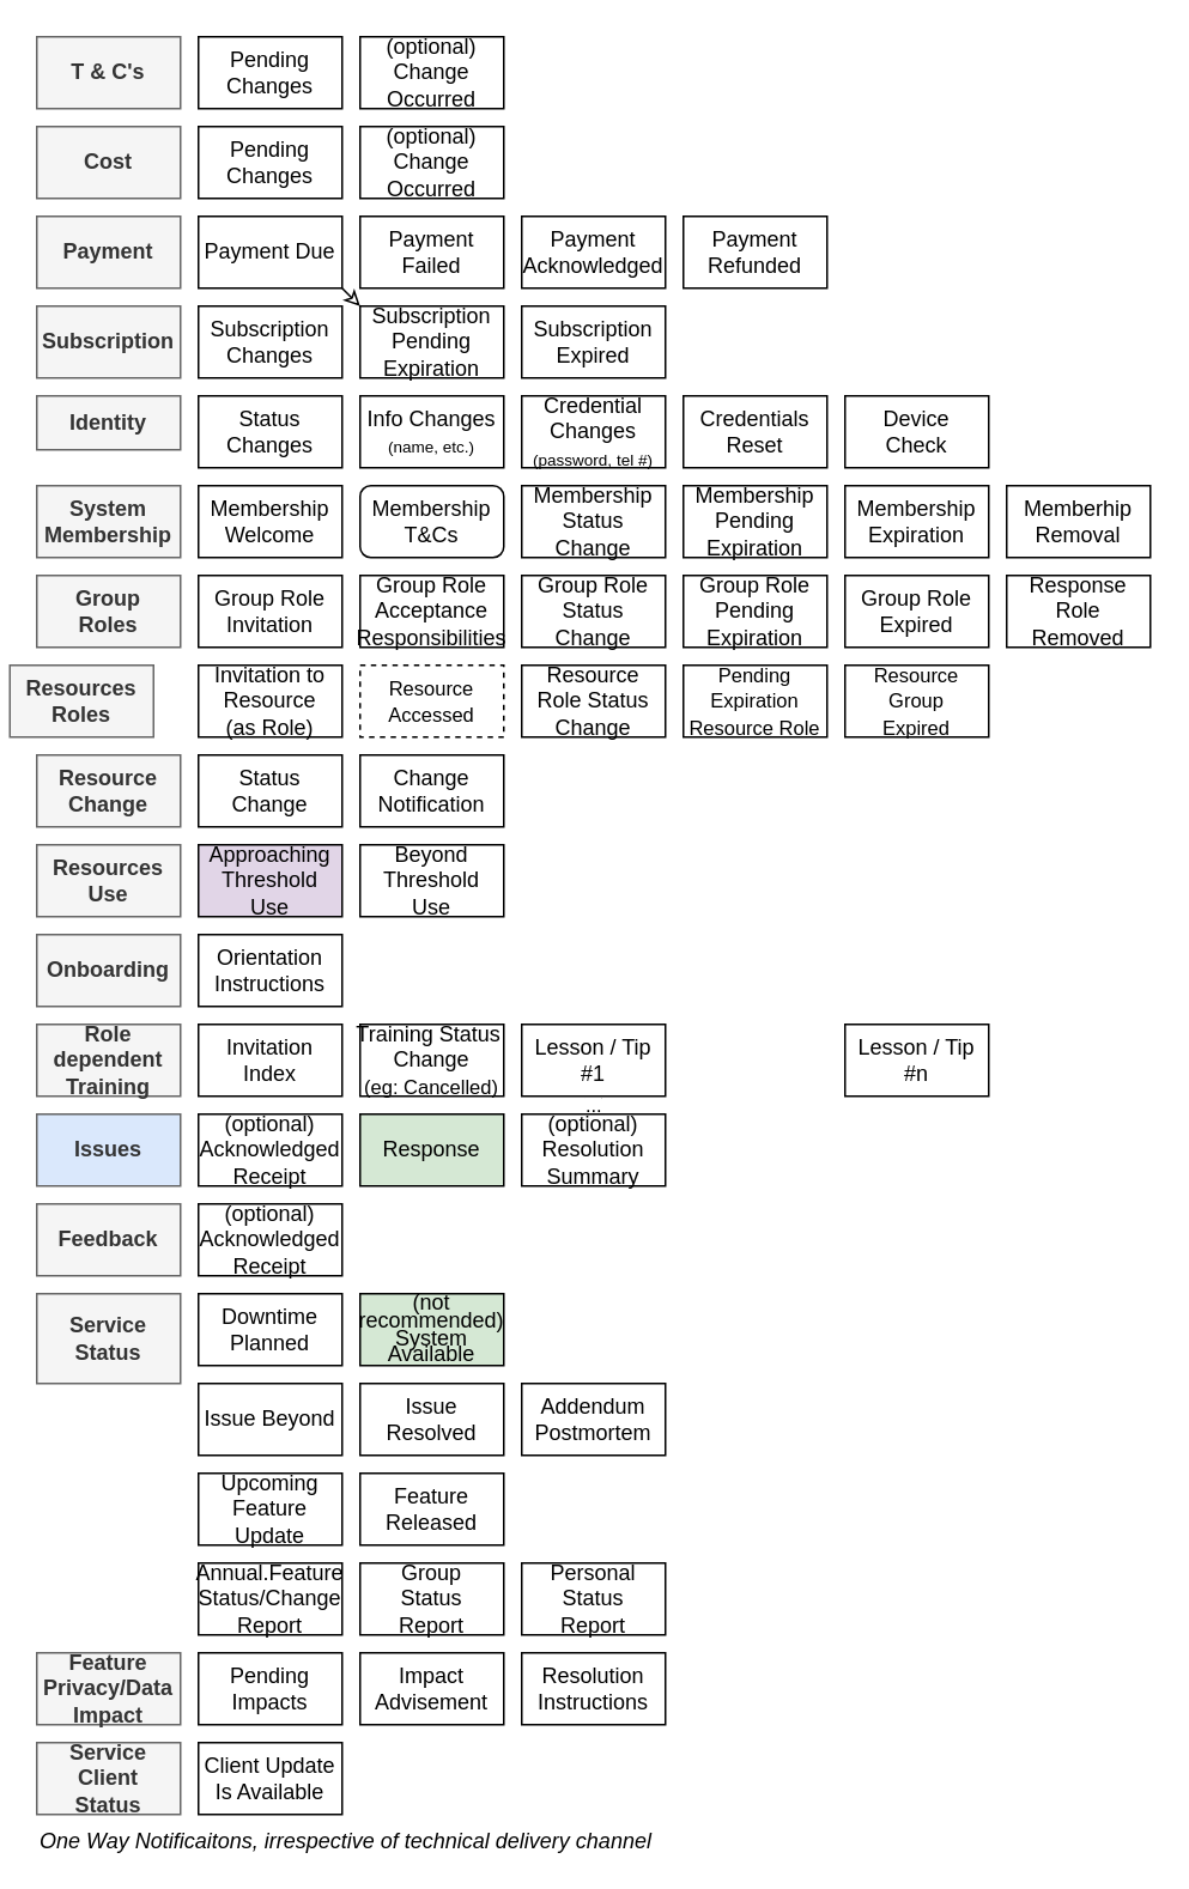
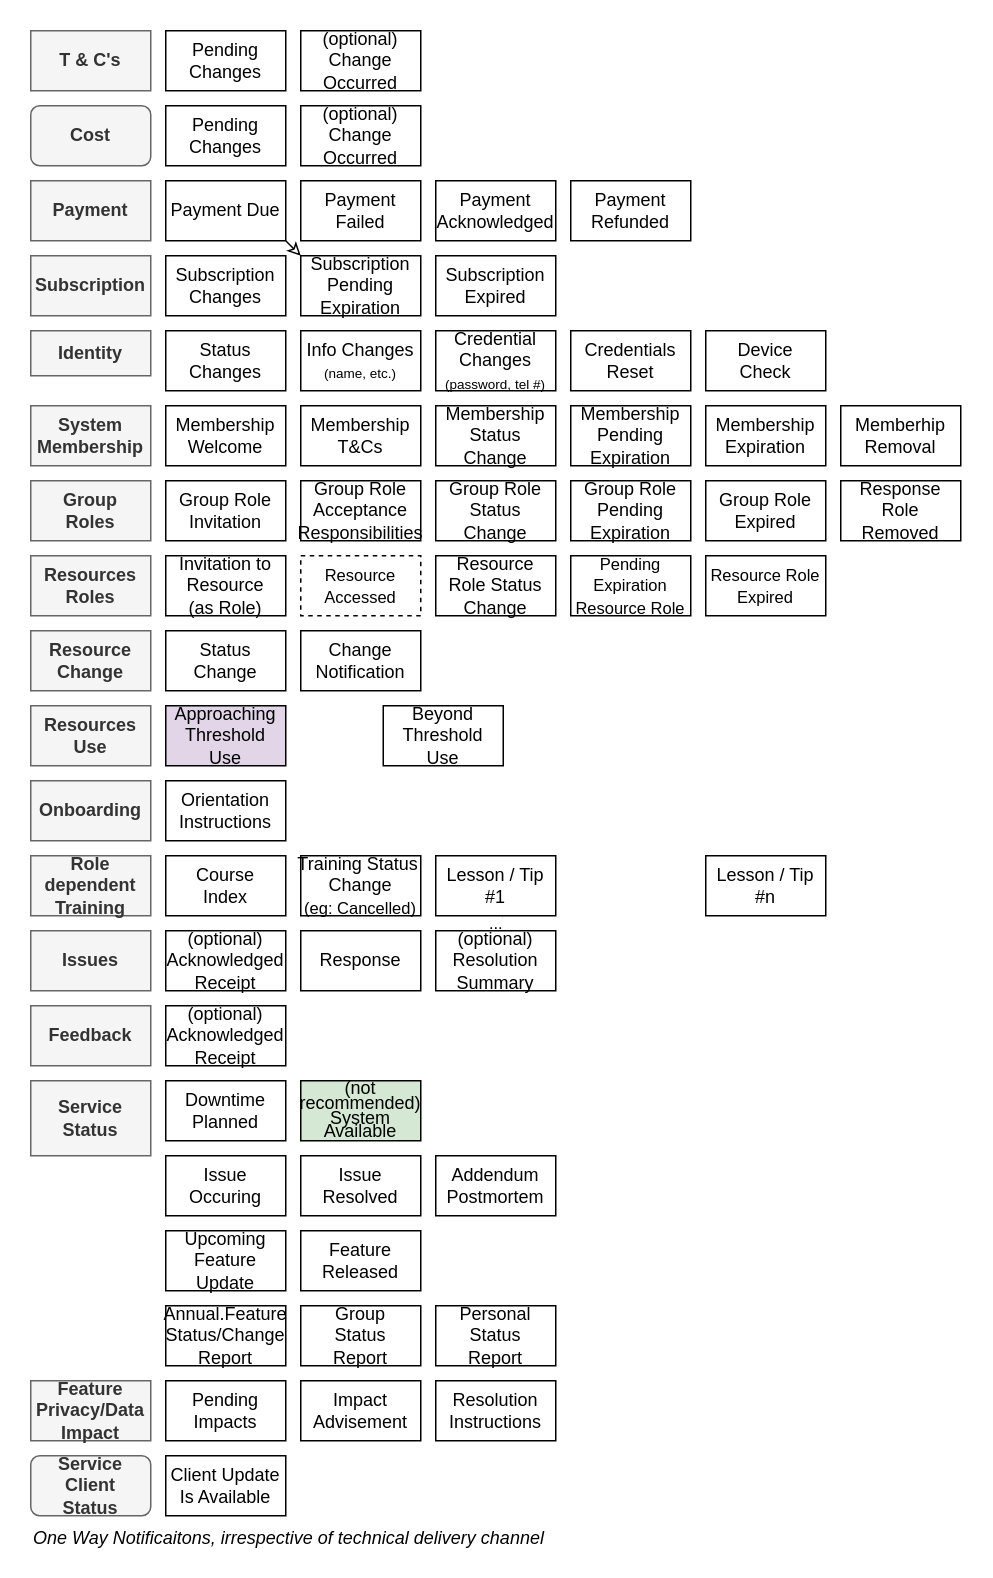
- <mxCell id="27" value="Cost" style="rounded=0;whiteSpace=wrap;html=1;fillColor=#f5f5f5;fontColor=#333333;strokeColor=#666666;fontStyle=1" vertex="1" parent="1"><mxGeometry x="20" y="70" width="80" height="40" as="geometry" /></mxCell>
+ <mxCell id="27" value="Cost" style="whiteSpace=wrap;html=1;fillColor=#f5f5f5;fontColor=#333333;strokeColor=#666666;fontStyle=1;rounded=1;" vertex="1" parent="1"><mxGeometry x="20" y="70" width="80" height="40" as="geometry" /></mxCell>
- <mxCell id="52" value="Membership&lt;br&gt;T&amp;amp;Cs" style="whiteSpace=wrap;html=1;rounded=1;" vertex="1" parent="1"><mxGeometry x="200" y="270" width="80" height="40" as="geometry" /></mxCell>
+ <mxCell id="52" value="Membership&lt;br&gt;T&amp;amp;Cs" style="rounded=0;whiteSpace=wrap;html=1;" vertex="1" parent="1"><mxGeometry x="200" y="270" width="80" height="40" as="geometry" /></mxCell>
- <mxCell id="43" value="Resources&lt;br&gt;Roles" style="rounded=0;whiteSpace=wrap;html=1;fillColor=#f5f5f5;fontColor=#333333;strokeColor=#666666;fontStyle=1" vertex="1" parent="1"><mxGeometry x="5" y="370" width="80" height="40" as="geometry" /></mxCell>
+ <mxCell id="43" value="Resources&lt;br&gt;Roles" style="rounded=0;whiteSpace=wrap;html=1;fillColor=#f5f5f5;fontColor=#333333;strokeColor=#666666;fontStyle=1" vertex="1" parent="1"><mxGeometry x="20" y="370" width="80" height="40" as="geometry" /></mxCell>
- <mxCell id="46" value="&lt;font style=&quot;font-size: 11px&quot;&gt;Resource Group&lt;br&gt;Expired&lt;br&gt;&lt;/font&gt;" style="rounded=0;whiteSpace=wrap;html=1;" vertex="1" parent="1"><mxGeometry x="470" y="370" width="80" height="40" as="geometry" /></mxCell>
+ <mxCell id="46" value="&lt;font style=&quot;font-size: 11px&quot;&gt;Resource Role&lt;br&gt;Expired&lt;br&gt;&lt;/font&gt;" style="rounded=0;whiteSpace=wrap;html=1;" vertex="1" parent="1"><mxGeometry x="470" y="370" width="80" height="40" as="geometry" /></mxCell>
- <mxCell id="81" value="Beyond&lt;br&gt;Threshold Use" style="rounded=0;whiteSpace=wrap;html=1;" vertex="1" parent="1"><mxGeometry x="200" y="470" width="80" height="40" as="geometry" /></mxCell>
+ <mxCell id="81" value="Beyond&lt;br&gt;Threshold Use" style="rounded=0;whiteSpace=wrap;html=1;" vertex="1" parent="1"><mxGeometry x="255" y="470" width="80" height="40" as="geometry" /></mxCell>
- <mxCell id="10" value="Invitation&lt;br&gt;Index" style="rounded=0;whiteSpace=wrap;html=1;" vertex="1" parent="1"><mxGeometry x="110" y="570" width="80" height="40" as="geometry" /></mxCell>
+ <mxCell id="10" value="Course&lt;br&gt;Index" style="rounded=0;whiteSpace=wrap;html=1;" vertex="1" parent="1"><mxGeometry x="110" y="570" width="80" height="40" as="geometry" /></mxCell>
- <mxCell id="4" value="Issues" style="rounded=0;whiteSpace=wrap;html=1;fillColor=#dae8fc;fontColor=#333333;strokeColor=#666666;fontStyle=1;" vertex="1" parent="1"><mxGeometry x="20" y="620" width="80" height="40" as="geometry" /></mxCell>
+ <mxCell id="4" value="Issues" style="rounded=0;whiteSpace=wrap;html=1;fillColor=#f5f5f5;fontColor=#333333;strokeColor=#666666;fontStyle=1" vertex="1" parent="1"><mxGeometry x="20" y="620" width="80" height="40" as="geometry" /></mxCell>
- <mxCell id="69" value="Response" style="rounded=0;whiteSpace=wrap;html=1;fillColor=#d5e8d4;" vertex="1" parent="1"><mxGeometry x="200" y="620" width="80" height="40" as="geometry" /></mxCell>
+ <mxCell id="69" value="Response" style="rounded=0;whiteSpace=wrap;html=1;" vertex="1" parent="1"><mxGeometry x="200" y="620" width="80" height="40" as="geometry" /></mxCell>
- <mxCell id="16" value="Issue Beyond" style="rounded=0;whiteSpace=wrap;html=1;" vertex="1" parent="1"><mxGeometry x="110" y="770" width="80" height="40" as="geometry" /></mxCell>
+ <mxCell id="16" value="Issue Occuring" style="rounded=0;whiteSpace=wrap;html=1;" vertex="1" parent="1"><mxGeometry x="110" y="770" width="80" height="40" as="geometry" /></mxCell>
- <mxCell id="71" value="Service Client&lt;br&gt;Status" style="rounded=0;whiteSpace=wrap;html=1;fillColor=#f5f5f5;fontColor=#333333;strokeColor=#666666;fontStyle=1" vertex="1" parent="1"><mxGeometry x="20" y="970" width="80" height="40" as="geometry" /></mxCell>
+ <mxCell id="71" value="Service Client&lt;br&gt;Status" style="whiteSpace=wrap;html=1;fillColor=#f5f5f5;fontColor=#333333;strokeColor=#666666;fontStyle=1;rounded=1;" vertex="1" parent="1"><mxGeometry x="20" y="970" width="80" height="40" as="geometry" /></mxCell>
